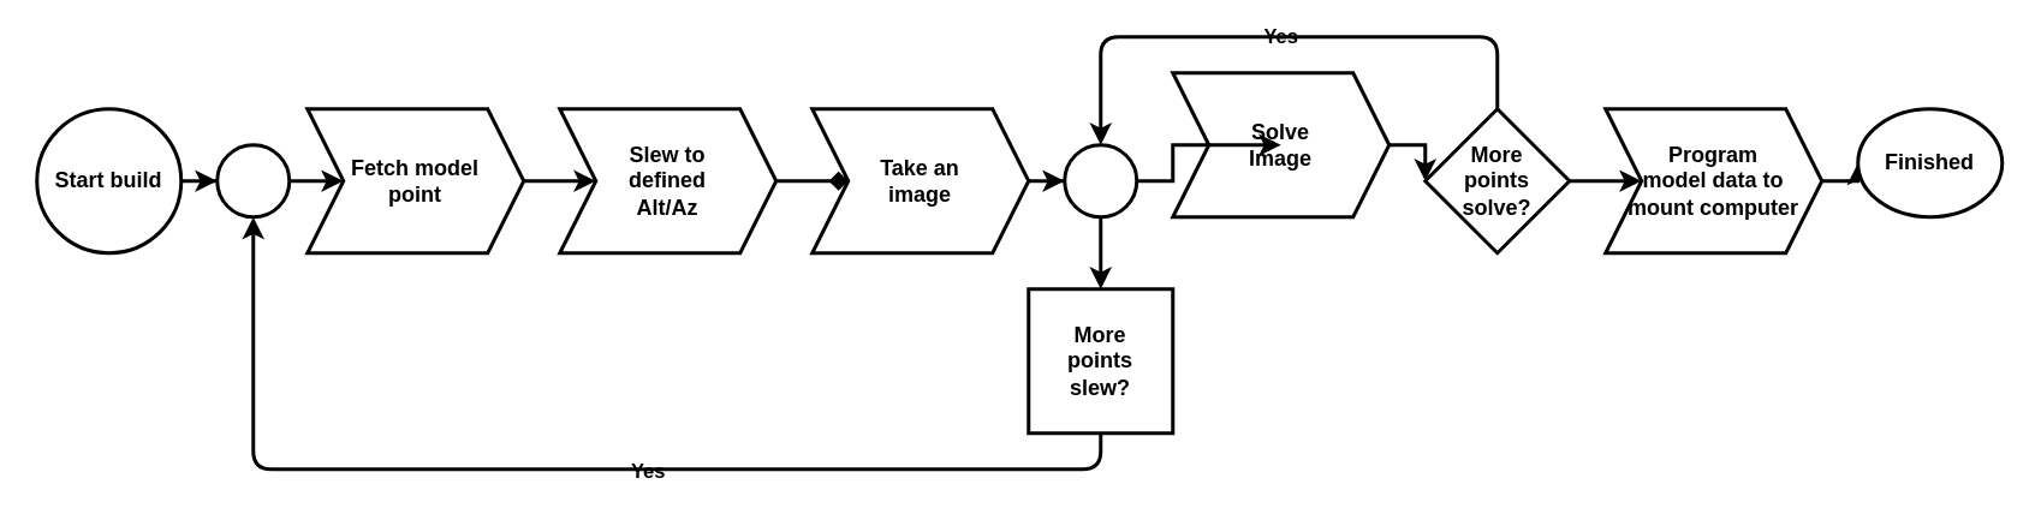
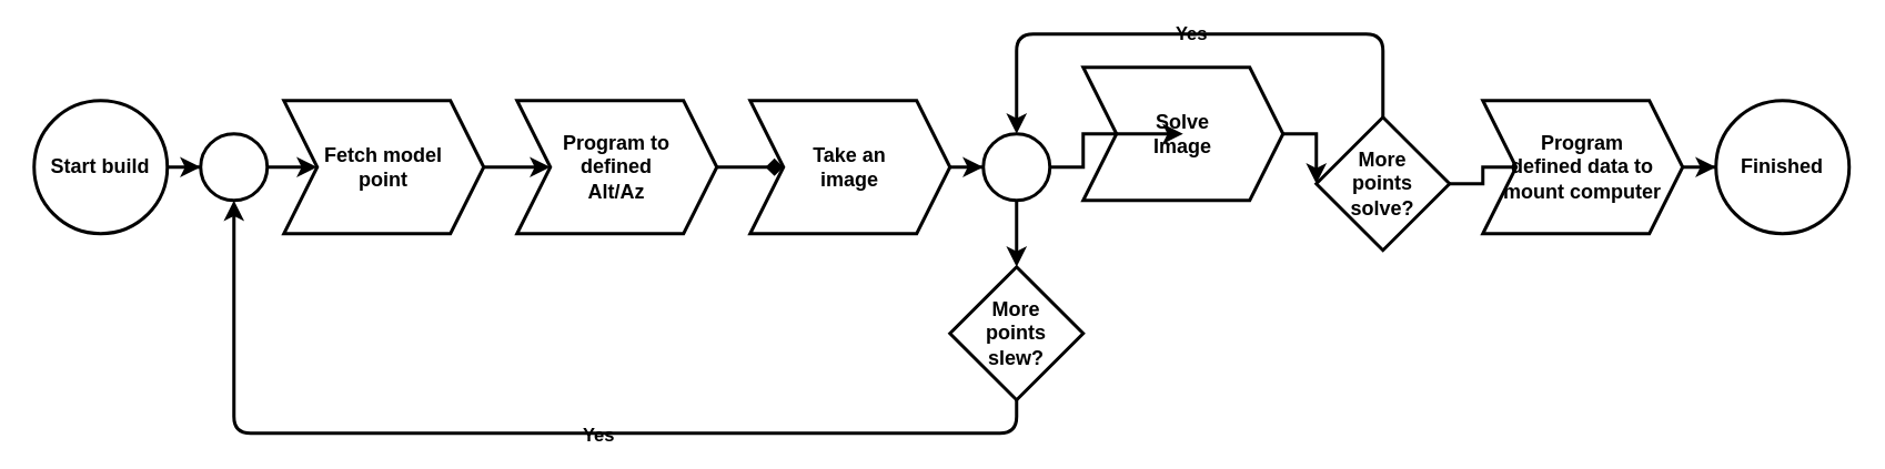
- <mxCell id="25" value="Finished" style="ellipse;whiteSpace=wrap;html=1;aspect=fixed;fontStyle=1;strokeWidth=2;labelBackgroundColor=none;" parent="1" vertex="1"><mxGeometry x="1030" y="60" width="80" height="60" as="geometry" /></mxCell>
+ <mxCell id="25" value="Finished" style="ellipse;whiteSpace=wrap;html=1;aspect=fixed;fontStyle=1;strokeWidth=2;labelBackgroundColor=none;" parent="1" vertex="1"><mxGeometry x="1030" y="60" width="80" height="80" as="geometry" /></mxCell>
- <mxCell id="5" value="Slew to &lt;br&gt;defined&lt;br&gt;Alt/Az" style="shape=step;perimeter=stepPerimeter;whiteSpace=wrap;html=1;fixedSize=1;fontStyle=1;strokeWidth=2;labelBackgroundColor=none;" parent="1" vertex="1"><mxGeometry x="310" y="60" width="120" height="80" as="geometry" /></mxCell>
+ <mxCell id="5" value="Program to &lt;br&gt;defined&lt;br&gt;Alt/Az" style="shape=step;perimeter=stepPerimeter;whiteSpace=wrap;html=1;fixedSize=1;fontStyle=1;strokeWidth=2;labelBackgroundColor=none;" parent="1" vertex="1"><mxGeometry x="310" y="60" width="120" height="80" as="geometry" /></mxCell>
- <mxCell id="21" value="More&lt;br&gt;points&lt;br&gt;solve?" style="rhombus;whiteSpace=wrap;html=1;fontStyle=1;strokeWidth=2;labelBackgroundColor=none;" parent="1" vertex="1"><mxGeometry x="790" y="60" width="80" height="80" as="geometry" /></mxCell>
+ <mxCell id="21" value="More&lt;br&gt;points&lt;br&gt;solve?" style="rhombus;whiteSpace=wrap;html=1;fontStyle=1;strokeWidth=2;labelBackgroundColor=none;" parent="1" vertex="1"><mxGeometry x="790" y="70" width="80" height="80" as="geometry" /></mxCell>
- <mxCell id="24" value="Program&lt;br&gt;model data to&lt;br&gt;mount computer" style="shape=step;perimeter=stepPerimeter;whiteSpace=wrap;html=1;fixedSize=1;fontStyle=1;strokeWidth=2;labelBackgroundColor=none;" parent="1" vertex="1"><mxGeometry x="890" y="60" width="120" height="80" as="geometry" /></mxCell>
+ <mxCell id="24" value="Program&lt;br&gt;defined data to&lt;br&gt;mount computer" style="shape=step;perimeter=stepPerimeter;whiteSpace=wrap;html=1;fixedSize=1;fontStyle=1;strokeWidth=2;labelBackgroundColor=none;" parent="1" vertex="1"><mxGeometry x="890" y="60" width="120" height="80" as="geometry" /></mxCell>
- <mxCell id="8" value="More&lt;br&gt;points&lt;br&gt;slew?" style="whiteSpace=wrap;html=1;fontStyle=1;strokeWidth=2;labelBackgroundColor=none;rounded=0;" parent="1" vertex="1"><mxGeometry x="570" y="160" width="80" height="80" as="geometry" /></mxCell>
+ <mxCell id="8" value="More&lt;br&gt;points&lt;br&gt;slew?" style="rhombus;whiteSpace=wrap;html=1;fontStyle=1;strokeWidth=2;labelBackgroundColor=none;" parent="1" vertex="1"><mxGeometry x="570" y="160" width="80" height="80" as="geometry" /></mxCell>
